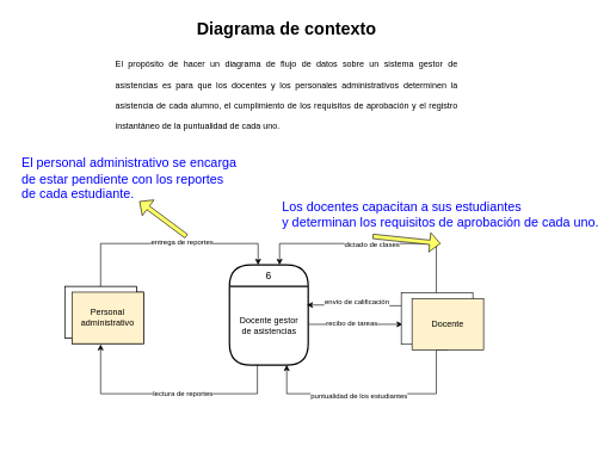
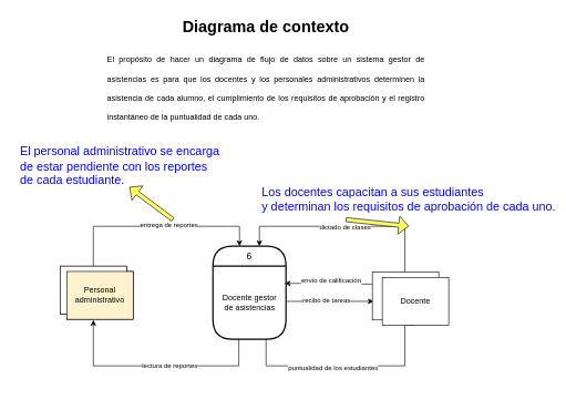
- <mxCell id="17" value="Docente" style="html=1;dashed=0;whiteSpace=wrap;fillColor=#fff2cc;" parent="15" vertex="1"><mxGeometry x="15" y="8" width="100" height="72" as="geometry" /></mxCell>
+ <mxCell id="17" value="Docente" style="html=1;dashed=0;whiteSpace=wrap;" parent="15" vertex="1"><mxGeometry x="15" y="8" width="100" height="72" as="geometry" /></mxCell>
- <mxCell id="9" style="edgeStyle=orthogonalEdgeStyle;rounded=0;orthogonalLoop=1;jettySize=auto;html=1;exitX=0.5;exitY=1;exitDx=0;exitDy=0;entryX=0.727;entryY=0.997;entryDx=0;entryDy=0;entryPerimeter=0;" parent="1" source="17" target="5" edge="1"><mxGeometry relative="1" as="geometry"><Array as="points"><mxPoint x="609" y="550" /><mxPoint x="400" y="550" /></Array></mxGeometry></mxCell>
+ <mxCell id="9" style="edgeStyle=orthogonalEdgeStyle;rounded=0;orthogonalLoop=1;jettySize=auto;html=1;exitX=0.5;exitY=1;exitDx=0;exitDy=0;entryX=0.727;entryY=0.997;entryDx=0;entryDy=0;entryPerimeter=0;endArrow=none;" parent="1" source="17" target="5" edge="1"><mxGeometry relative="1" as="geometry"><Array as="points"><mxPoint x="609" y="550" /><mxPoint x="400" y="550" /></Array></mxGeometry></mxCell>
